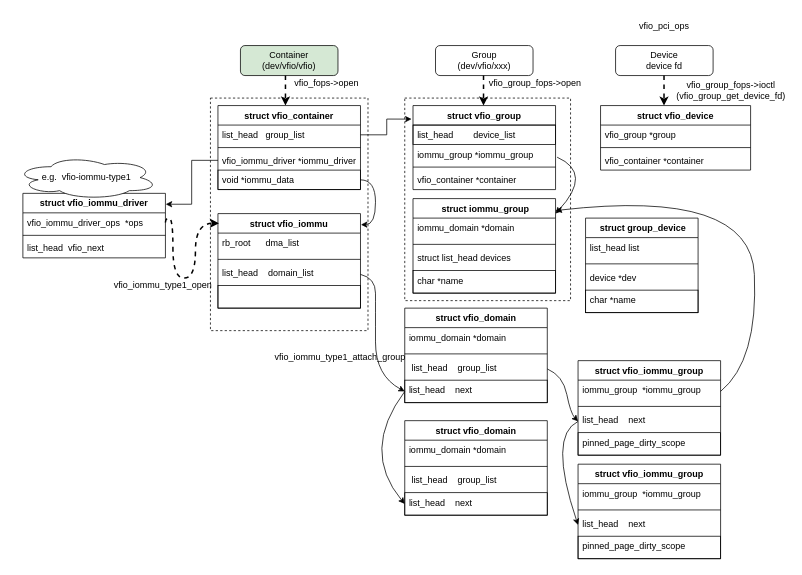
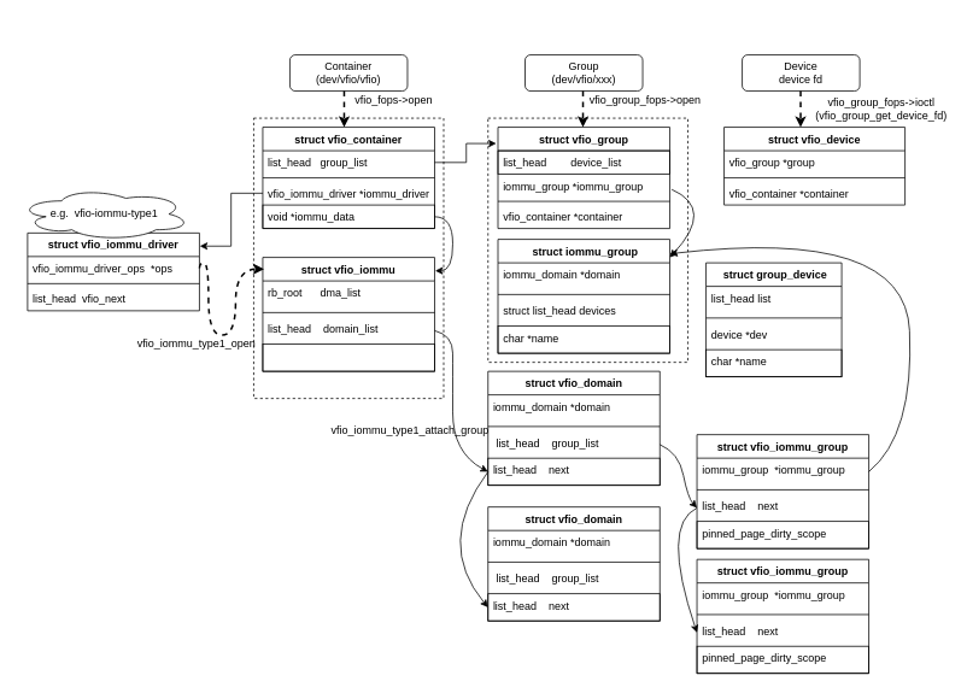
- <mxCell id="77" value="vfio_pci_ops" style="text;html=1;strokeColor=none;fillColor=none;align=center;verticalAlign=middle;whiteSpace=wrap;rounded=0;shadow=0;glass=0;dashed=1;sketch=0;fontSize=12;" parent="1" vertex="1"><mxGeometry x="855" y="20" width="60" height="30" as="geometry" /></mxCell>
- <mxCell id="4" value="Container&lt;br&gt;(dev/vfio/vfio)" style="rounded=1;whiteSpace=wrap;html=1;fillColor=#d5e8d4;" parent="1" vertex="1"><mxGeometry x="320" y="60" width="130" height="40" as="geometry" /></mxCell>
+ <mxCell id="4" value="Container&lt;br&gt;(dev/vfio/vfio)" style="rounded=1;whiteSpace=wrap;html=1;" parent="1" vertex="1"><mxGeometry x="320" y="60" width="130" height="40" as="geometry" /></mxCell>
